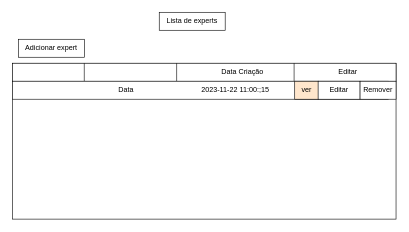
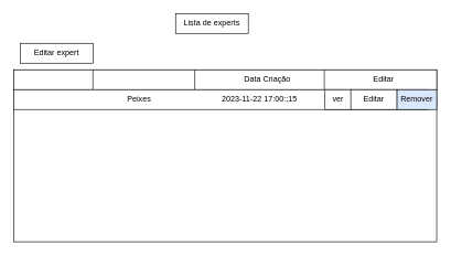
- <mxCell id="2" value="Adicionar expert" style="rounded=0;whiteSpace=wrap;html=1;" parent="1" vertex="1"><mxGeometry x="30" y="65" width="110" height="30" as="geometry" /></mxCell>
+ <mxCell id="2" value="Editar expert" style="rounded=0;whiteSpace=wrap;html=1;" parent="1" vertex="1"><mxGeometry x="30" y="65" width="110" height="30" as="geometry" /></mxCell>
- <mxCell id="11" value="Data" style="text;html=1;strokeColor=none;fillColor=none;align=center;verticalAlign=middle;whiteSpace=wrap;rounded=0;" parent="1" vertex="1"><mxGeometry x="180" y="135" width="60" height="30" as="geometry" /></mxCell>
+ <mxCell id="11" value="Peixes" style="text;html=1;strokeColor=none;fillColor=none;align=center;verticalAlign=middle;whiteSpace=wrap;rounded=0;" parent="1" vertex="1"><mxGeometry x="180" y="135" width="60" height="30" as="geometry" /></mxCell>
- <mxCell id="12" value="2023-11-22 11:00:;15" style="text;html=1;strokeColor=none;fillColor=none;align=center;verticalAlign=middle;whiteSpace=wrap;rounded=0;" parent="1" vertex="1"><mxGeometry x="332" y="135" width="120" height="30" as="geometry" /></mxCell>
+ <mxCell id="12" value="2023-11-22 17:00:;15" style="text;html=1;strokeColor=none;fillColor=none;align=center;verticalAlign=middle;whiteSpace=wrap;rounded=0;" parent="1" vertex="1"><mxGeometry x="332" y="135" width="120" height="30" as="geometry" /></mxCell>
- <mxCell id="13" value="ver" style="rounded=0;whiteSpace=wrap;html=1;fillColor=#ffe6cc;" parent="1" vertex="1"><mxGeometry x="491" y="135" width="40" height="30" as="geometry" /></mxCell>
+ <mxCell id="13" value="ver" style="rounded=0;whiteSpace=wrap;html=1;" parent="1" vertex="1"><mxGeometry x="491" y="135" width="40" height="30" as="geometry" /></mxCell>
- <mxCell id="15" value="Remover" style="rounded=0;whiteSpace=wrap;html=1;" parent="1" vertex="1"><mxGeometry x="600" y="135" width="60" height="30" as="geometry" /></mxCell>
+ <mxCell id="15" value="Remover" style="rounded=0;whiteSpace=wrap;html=1;fillColor=#dae8fc;" parent="1" vertex="1"><mxGeometry x="600" y="135" width="60" height="30" as="geometry" /></mxCell>
